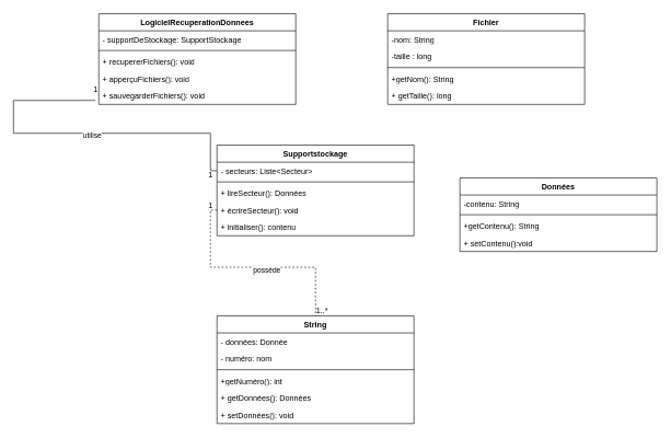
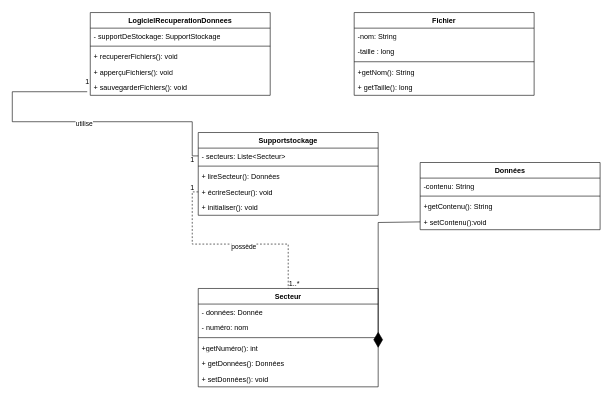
- <mxCell id="13" value="+ initialiser(): contenu" style="text;strokeColor=none;fillColor=none;align=left;verticalAlign=top;spacingLeft=4;spacingRight=4;overflow=hidden;rotatable=0;points=[[0,0.5],[1,0.5]];portConstraint=eastwest;whiteSpace=wrap;html=1;" vertex="1" parent="8"><mxGeometry y="112" width="300" height="26" as="geometry" /></mxCell>
+ <mxCell id="13" value="+ initialiser(): void" style="text;strokeColor=none;fillColor=none;align=left;verticalAlign=top;spacingLeft=4;spacingRight=4;overflow=hidden;rotatable=0;points=[[0,0.5],[1,0.5]];portConstraint=eastwest;whiteSpace=wrap;html=1;" vertex="1" parent="8"><mxGeometry y="112" width="300" height="26" as="geometry" /></mxCell>
+ <mxCell id="40" value="" style="endArrow=diamondThin;endFill=1;endSize=24;html=1;rounded=0;entryX=1;entryY=0.5;entryDx=0;entryDy=0;exitX=0;exitY=0.5;exitDx=0;exitDy=0;" edge="1" parent="1" source="31" target="18"><mxGeometry width="160" relative="1" as="geometry"><mxPoint x="680" y="460" as="sourcePoint" /><mxPoint x="840" y="460" as="targetPoint" /><Array as="points"><mxPoint x="630" y="370" /></Array></mxGeometry></mxCell>
- <mxCell id="14" value="String" style="swimlane;fontStyle=1;align=center;verticalAlign=top;childLayout=stackLayout;horizontal=1;startSize=26;horizontalStack=0;resizeParent=1;resizeParentMax=0;resizeLast=0;collapsible=1;marginBottom=0;whiteSpace=wrap;html=1;" vertex="1" parent="1"><mxGeometry x="330" y="480" width="300" height="164" as="geometry" /></mxCell>
+ <mxCell id="14" value="Secteur" style="swimlane;fontStyle=1;align=center;verticalAlign=top;childLayout=stackLayout;horizontal=1;startSize=26;horizontalStack=0;resizeParent=1;resizeParentMax=0;resizeLast=0;collapsible=1;marginBottom=0;whiteSpace=wrap;html=1;" vertex="1" parent="1"><mxGeometry x="330" y="480" width="300" height="164" as="geometry" /></mxCell>
